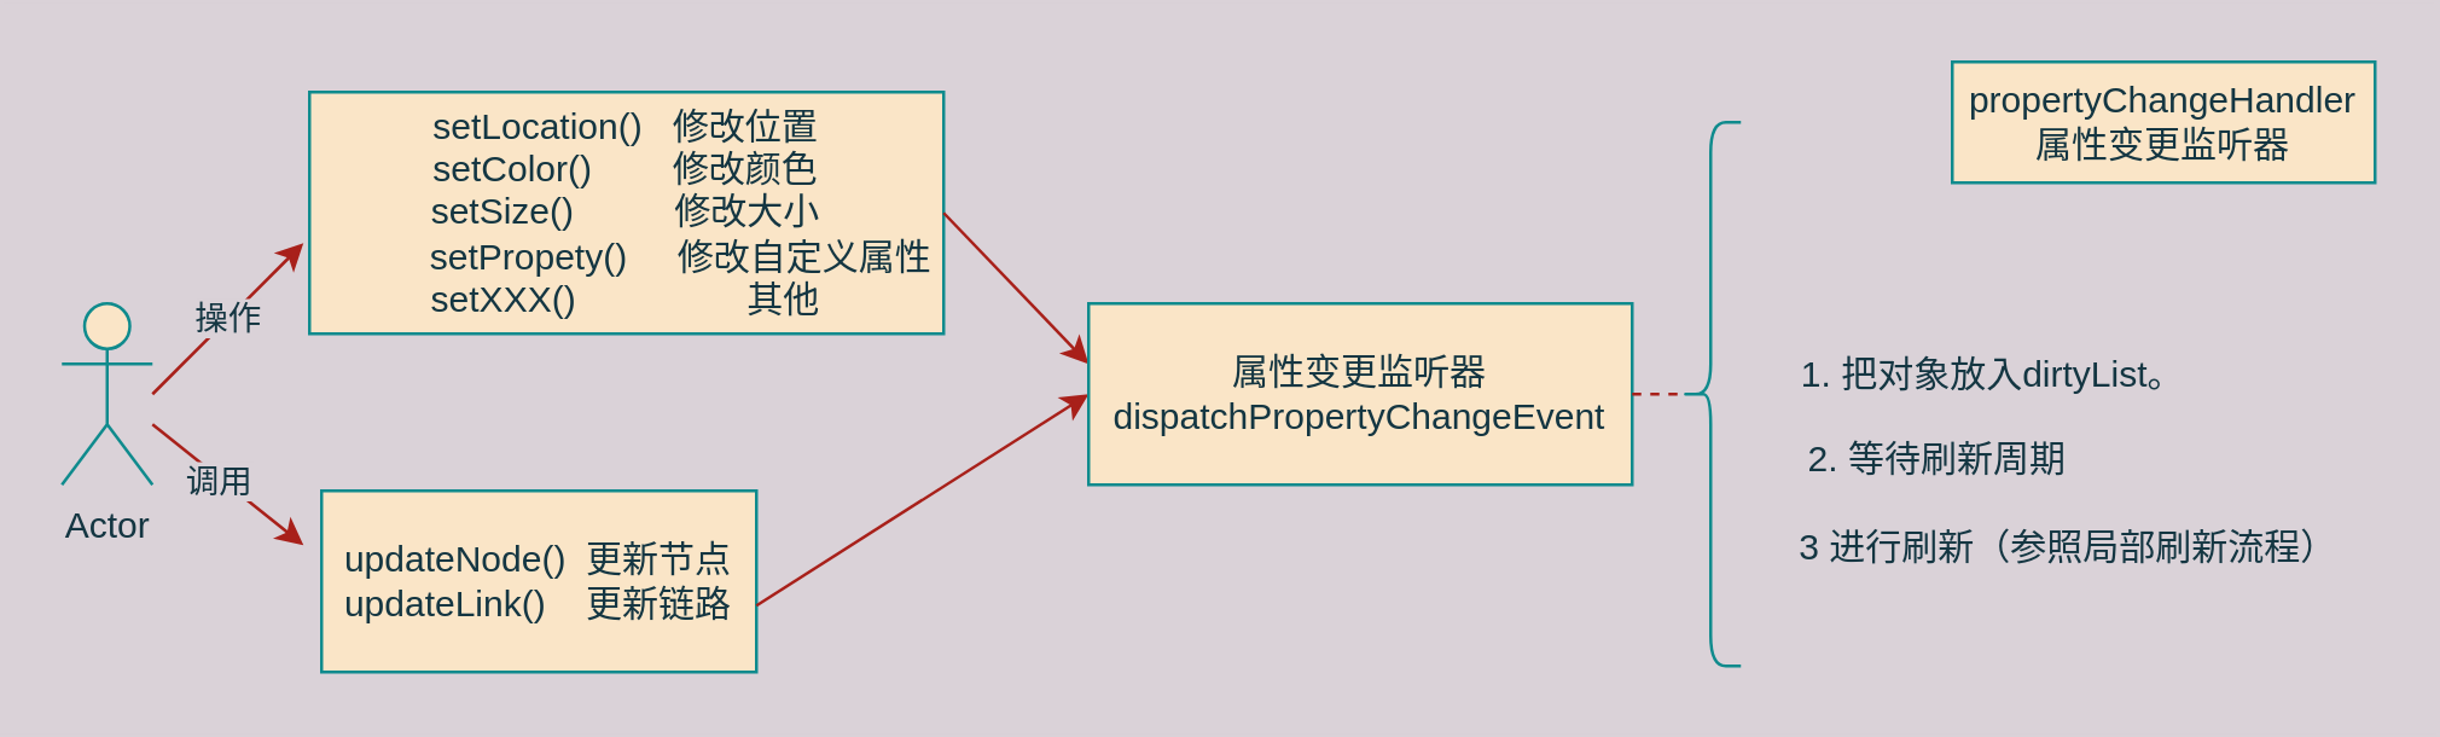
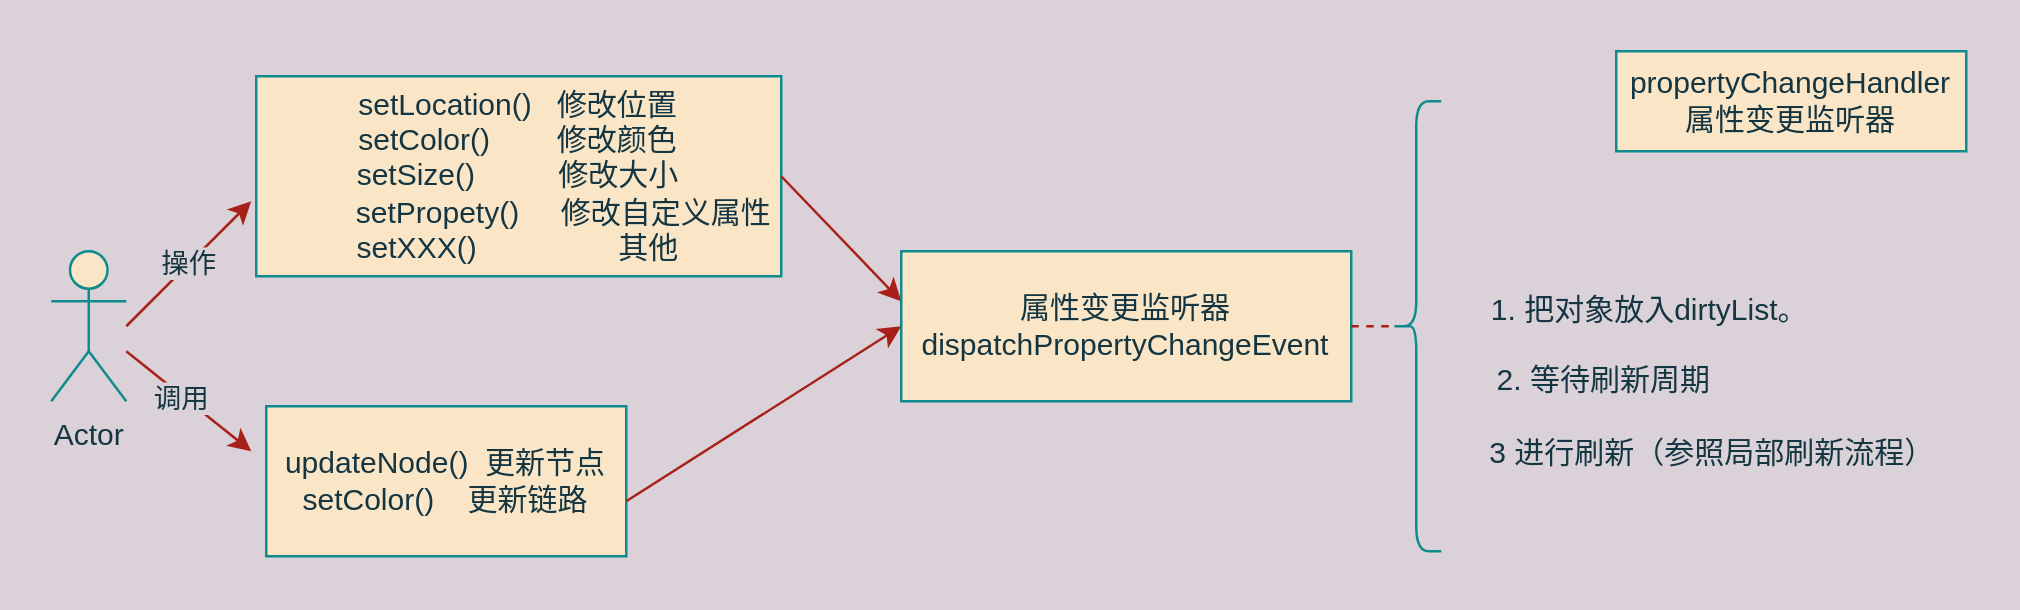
- <mxCell id="9" value="updateNode()&amp;nbsp; 更新节点&lt;br&gt;updateLink()&amp;nbsp; &amp;nbsp; 更新链路" style="text;html=1;strokeColor=#0F8B8D;fillColor=#FAE5C7;align=center;verticalAlign=middle;whiteSpace=wrap;rounded=0;fontColor=#143642;" vertex="1" parent="1"><mxGeometry x="106" y="162" width="144" height="60" as="geometry" /></mxCell>
+ <mxCell id="9" value="updateNode()&amp;nbsp; 更新节点&lt;br&gt;setColor()&amp;nbsp; &amp;nbsp; 更新链路" style="text;html=1;strokeColor=#0F8B8D;fillColor=#FAE5C7;align=center;verticalAlign=middle;whiteSpace=wrap;rounded=0;fontColor=#143642;" vertex="1" parent="1"><mxGeometry x="106" y="162" width="144" height="60" as="geometry" /></mxCell>
